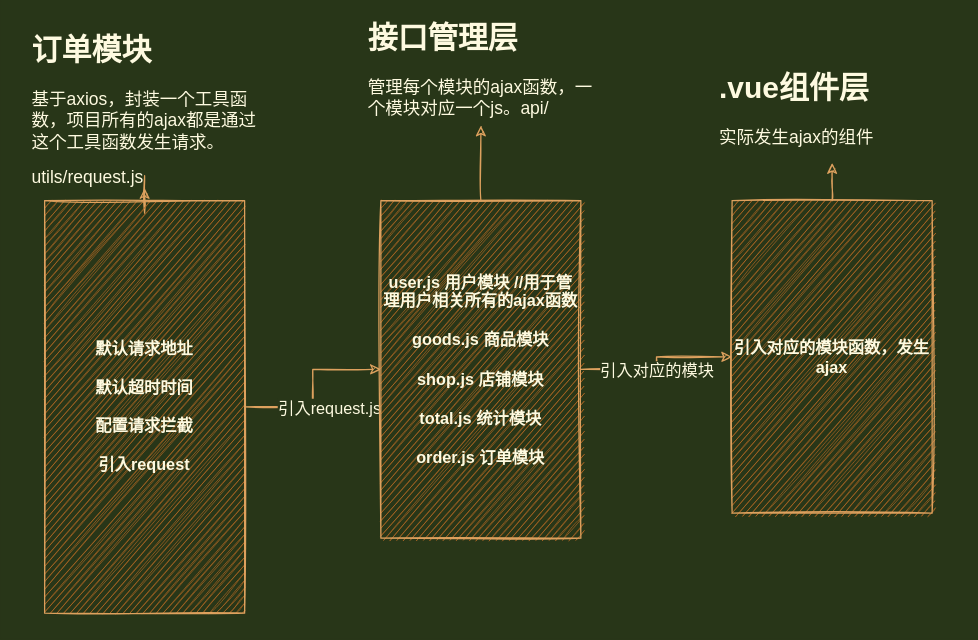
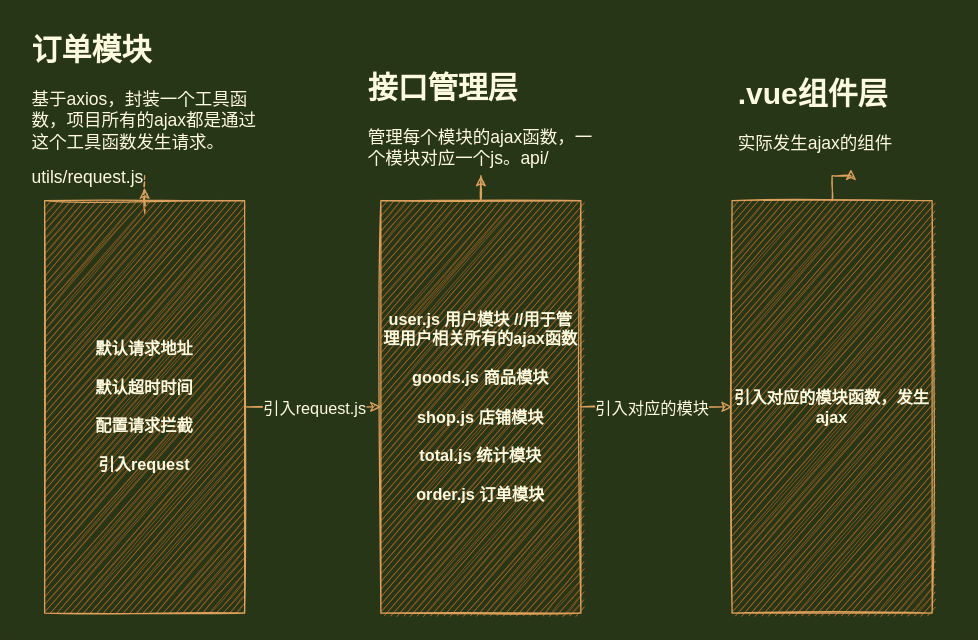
- <mxCell id="7" value="&lt;h1&gt;接口管理层&lt;/h1&gt;&lt;p&gt;&lt;font style=&quot;font-size: 14px&quot;&gt;管理每个模块的ajax函数，一个模块对应一个js。api/&lt;/font&gt;&lt;/p&gt;" style="text;html=1;strokeColor=none;fillColor=none;spacing=5;spacingTop=-20;whiteSpace=wrap;overflow=hidden;rounded=0;fontColor=#FEFAE0;sketch=1;" vertex="1" parent="1"><mxGeometry x="289" y="10" width="190" height="90" as="geometry" /></mxCell>
+ <mxCell id="7" value="&lt;h1&gt;接口管理层&lt;/h1&gt;&lt;p&gt;&lt;font style=&quot;font-size: 14px&quot;&gt;管理每个模块的ajax函数，一个模块对应一个js。api/&lt;/font&gt;&lt;/p&gt;" style="text;html=1;strokeColor=none;fillColor=none;spacing=5;spacingTop=-20;whiteSpace=wrap;overflow=hidden;rounded=0;fontColor=#FEFAE0;sketch=1;" vertex="1" parent="1"><mxGeometry x="289" y="50" width="190" height="90" as="geometry" /></mxCell>
- <mxCell id="12" value="&lt;h1&gt;.vue组件层&lt;/h1&gt;&lt;p&gt;&lt;span style=&quot;font-size: 14px&quot;&gt;实际发生ajax的组件&lt;/span&gt;&lt;/p&gt;" style="text;html=1;strokeColor=none;fillColor=none;spacing=5;spacingTop=-20;whiteSpace=wrap;overflow=hidden;rounded=0;fontColor=#FEFAE0;sketch=1;" vertex="1" parent="1"><mxGeometry x="570" y="50" width="190" height="80" as="geometry" /></mxCell>
+ <mxCell id="12" value="&lt;h1&gt;.vue组件层&lt;/h1&gt;&lt;p&gt;&lt;span style=&quot;font-size: 14px&quot;&gt;实际发生ajax的组件&lt;/span&gt;&lt;/p&gt;" style="text;html=1;strokeColor=none;fillColor=none;spacing=5;spacingTop=-20;whiteSpace=wrap;overflow=hidden;rounded=0;fontColor=#FEFAE0;sketch=1;" vertex="1" parent="1"><mxGeometry x="585" y="55" width="190" height="80" as="geometry" /></mxCell>
- <mxCell id="3" value="" style="edgeStyle=orthogonalEdgeStyle;rounded=0;orthogonalLoop=1;jettySize=auto;html=1;labelBackgroundColor=#283618;strokeColor=#DDA15E;fontColor=#FEFAE0;sketch=1;" edge="1" parent="1" source="6" target="2"><mxGeometry relative="1" as="geometry" /></mxCell>
+ <mxCell id="3" value="" style="edgeStyle=orthogonalEdgeStyle;rounded=0;orthogonalLoop=1;jettySize=auto;html=1;labelBackgroundColor=#283618;strokeColor=#DDA15E;fontColor=#FEFAE0;sketch=1;dashed=1;" edge="1" parent="1" source="6" target="2"><mxGeometry relative="1" as="geometry" /></mxCell>
- <mxCell id="14" value="引入对应的模块函数，发生ajax" style="rounded=0;whiteSpace=wrap;html=1;fontSize=13;fontStyle=1;fillColor=#BC6C25;strokeColor=#DDA15E;fontColor=#FEFAE0;sketch=1;" vertex="1" parent="1"><mxGeometry x="585" y="160" width="160" height="250" as="geometry" /></mxCell>
+ <mxCell id="14" value="引入对应的模块函数，发生ajax" style="rounded=0;whiteSpace=wrap;html=1;fontSize=13;fontStyle=1;fillColor=#BC6C25;strokeColor=#DDA15E;fontColor=#FEFAE0;sketch=1;" vertex="1" parent="1"><mxGeometry x="585" y="160" width="160" height="330" as="geometry" /></mxCell>
- <mxCell id="11" value="user.js&amp;nbsp;用户模块 //用于管理用户相关所有的ajax函数&lt;br&gt;&lt;br&gt;goods.js&amp;nbsp;商品模块&lt;br&gt;&lt;br&gt;shop.js&amp;nbsp;店铺模块&lt;br&gt;&lt;br&gt;total.js&amp;nbsp;统计模块&lt;br&gt;&lt;br&gt;order.js&amp;nbsp;订单模块" style="rounded=0;whiteSpace=wrap;html=1;fontSize=13;fontStyle=1;fillColor=#BC6C25;strokeColor=#DDA15E;fontColor=#FEFAE0;sketch=1;" vertex="1" parent="1"><mxGeometry x="304" y="160" width="160" height="270" as="geometry" /></mxCell>
+ <mxCell id="11" value="user.js&amp;nbsp;用户模块 //用于管理用户相关所有的ajax函数&lt;br&gt;&lt;br&gt;goods.js&amp;nbsp;商品模块&lt;br&gt;&lt;br&gt;shop.js&amp;nbsp;店铺模块&lt;br&gt;&lt;br&gt;total.js&amp;nbsp;统计模块&lt;br&gt;&lt;br&gt;order.js&amp;nbsp;订单模块" style="rounded=0;whiteSpace=wrap;html=1;fontSize=13;fontStyle=1;fillColor=#BC6C25;strokeColor=#DDA15E;fontColor=#FEFAE0;sketch=1;" vertex="1" parent="1"><mxGeometry x="304" y="160" width="160" height="330" as="geometry" /></mxCell>
